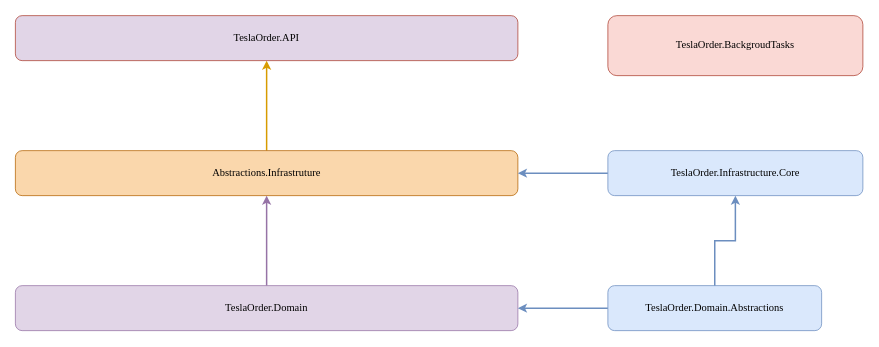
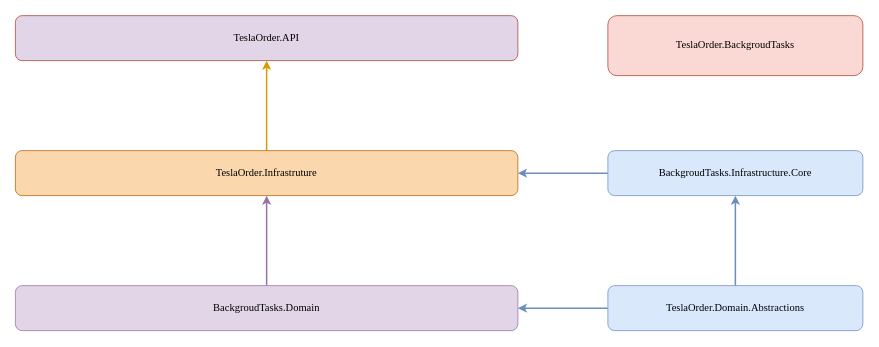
- <mxCell id="5" value="Abstractions.Infrastruture" style="rounded=1;whiteSpace=wrap;html=1;fillColor=#fad7ac;strokeColor=#b46504;fontFamily=Comic Sans MS;fontSize=14;" vertex="1" parent="1"><mxGeometry x="20" y="200" width="670" height="60" as="geometry" /></mxCell>
+ <mxCell id="5" value="TeslaOrder.Infrastruture" style="rounded=1;whiteSpace=wrap;html=1;fillColor=#fad7ac;strokeColor=#b46504;fontFamily=Comic Sans MS;fontSize=14;" vertex="1" parent="1"><mxGeometry x="20" y="200" width="670" height="60" as="geometry" /></mxCell>
- <mxCell id="12" value="TeslaOrder.Infrastructure.Core" style="rounded=1;whiteSpace=wrap;html=1;fillColor=#dae8fc;strokeColor=#6c8ebf;fontFamily=Comic Sans MS;fontSize=14;" vertex="1" parent="1"><mxGeometry x="810" y="200" width="340" height="60" as="geometry" /></mxCell>
+ <mxCell id="12" value="BackgroudTasks.Infrastructure.Core" style="rounded=1;whiteSpace=wrap;html=1;fillColor=#dae8fc;strokeColor=#6c8ebf;fontFamily=Comic Sans MS;fontSize=14;" vertex="1" parent="1"><mxGeometry x="810" y="200" width="340" height="60" as="geometry" /></mxCell>
- <mxCell id="7" value="TeslaOrder.Domain" style="rounded=1;whiteSpace=wrap;html=1;fillColor=#e1d5e7;strokeColor=#9673a6;fontFamily=Comic Sans MS;fontSize=14;" vertex="1" parent="1"><mxGeometry x="20" y="380" width="670" height="60" as="geometry" /></mxCell>
+ <mxCell id="7" value="BackgroudTasks.Domain" style="rounded=1;whiteSpace=wrap;html=1;fillColor=#e1d5e7;strokeColor=#9673a6;fontFamily=Comic Sans MS;fontSize=14;" vertex="1" parent="1"><mxGeometry x="20" y="380" width="670" height="60" as="geometry" /></mxCell>
- <mxCell id="10" value="TeslaOrder.Domain.Abstractions" style="rounded=1;whiteSpace=wrap;html=1;fillColor=#dae8fc;strokeColor=#6c8ebf;fontFamily=Comic Sans MS;fontSize=14;" vertex="1" parent="1"><mxGeometry x="810" y="380" width="285" height="60" as="geometry" /></mxCell>
+ <mxCell id="10" value="TeslaOrder.Domain.Abstractions" style="rounded=1;whiteSpace=wrap;html=1;fillColor=#dae8fc;strokeColor=#6c8ebf;fontFamily=Comic Sans MS;fontSize=14;" vertex="1" parent="1"><mxGeometry x="810" y="380" width="340" height="60" as="geometry" /></mxCell>
